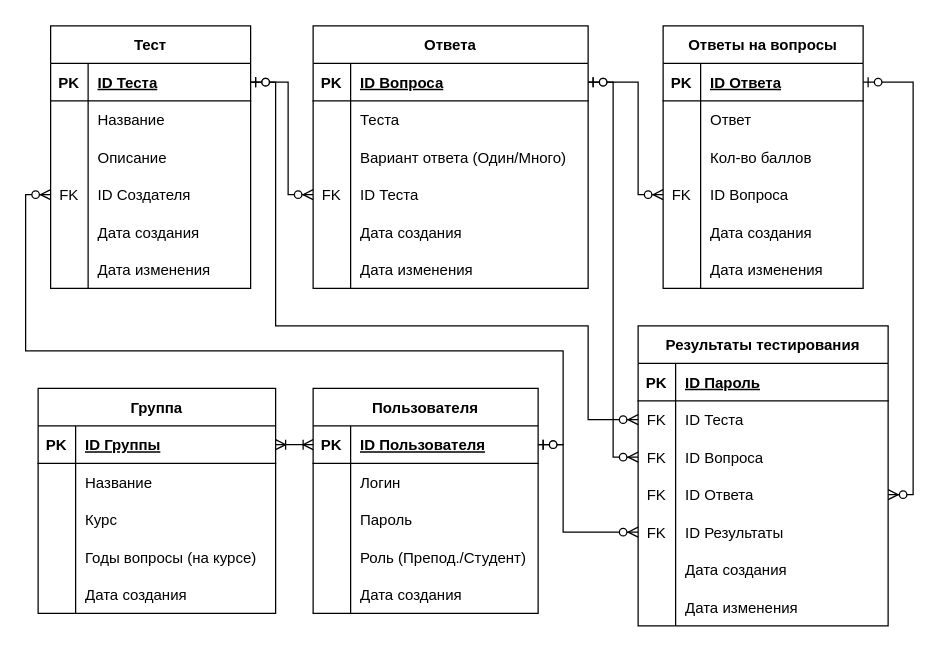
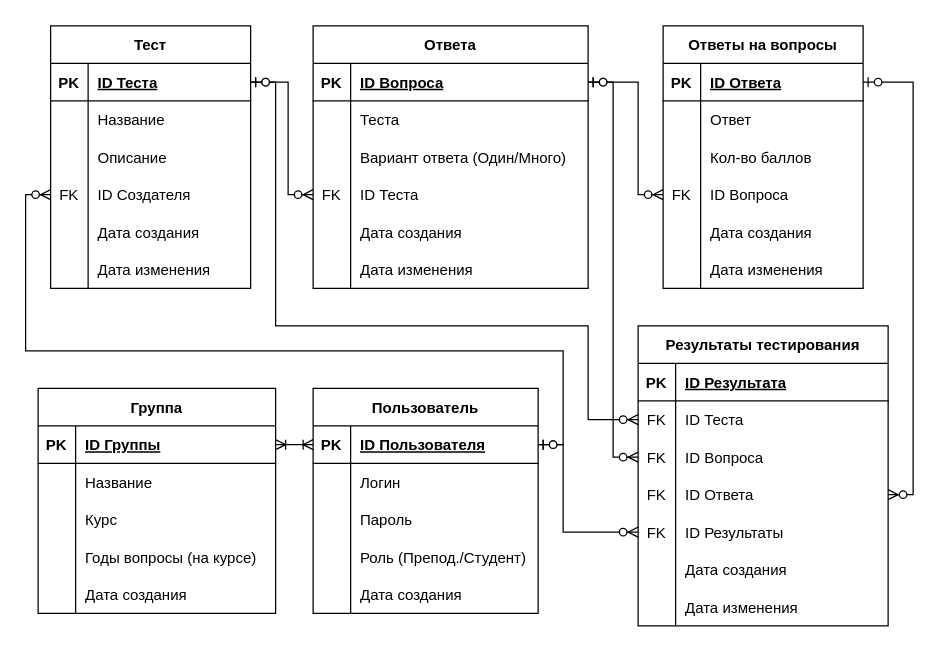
- <mxCell id="81" value="ID Пароль" style="shape=partialRectangle;connectable=0;fillColor=none;top=0;left=0;bottom=0;right=0;align=left;spacingLeft=6;fontStyle=5;overflow=hidden;" vertex="1" parent="79"><mxGeometry x="30" width="170" height="30" as="geometry"><mxRectangle width="170" height="30" as="alternateBounds" /></mxGeometry></mxCell>
+ <mxCell id="81" value="ID Результата" style="shape=partialRectangle;connectable=0;fillColor=none;top=0;left=0;bottom=0;right=0;align=left;spacingLeft=6;fontStyle=5;overflow=hidden;" vertex="1" parent="79"><mxGeometry x="30" width="170" height="30" as="geometry"><mxRectangle width="170" height="30" as="alternateBounds" /></mxGeometry></mxCell>
- <mxCell id="2" value="Пользователя" style="shape=table;startSize=30;container=1;collapsible=1;childLayout=tableLayout;fixedRows=1;rowLines=0;fontStyle=1;align=center;resizeLast=1;" vertex="1" parent="1"><mxGeometry x="250" y="310" width="180" height="180" as="geometry" /></mxCell>
+ <mxCell id="2" value="Пользователь" style="shape=table;startSize=30;container=1;collapsible=1;childLayout=tableLayout;fixedRows=1;rowLines=0;fontStyle=1;align=center;resizeLast=1;" vertex="1" parent="1"><mxGeometry x="250" y="310" width="180" height="180" as="geometry" /></mxCell>
